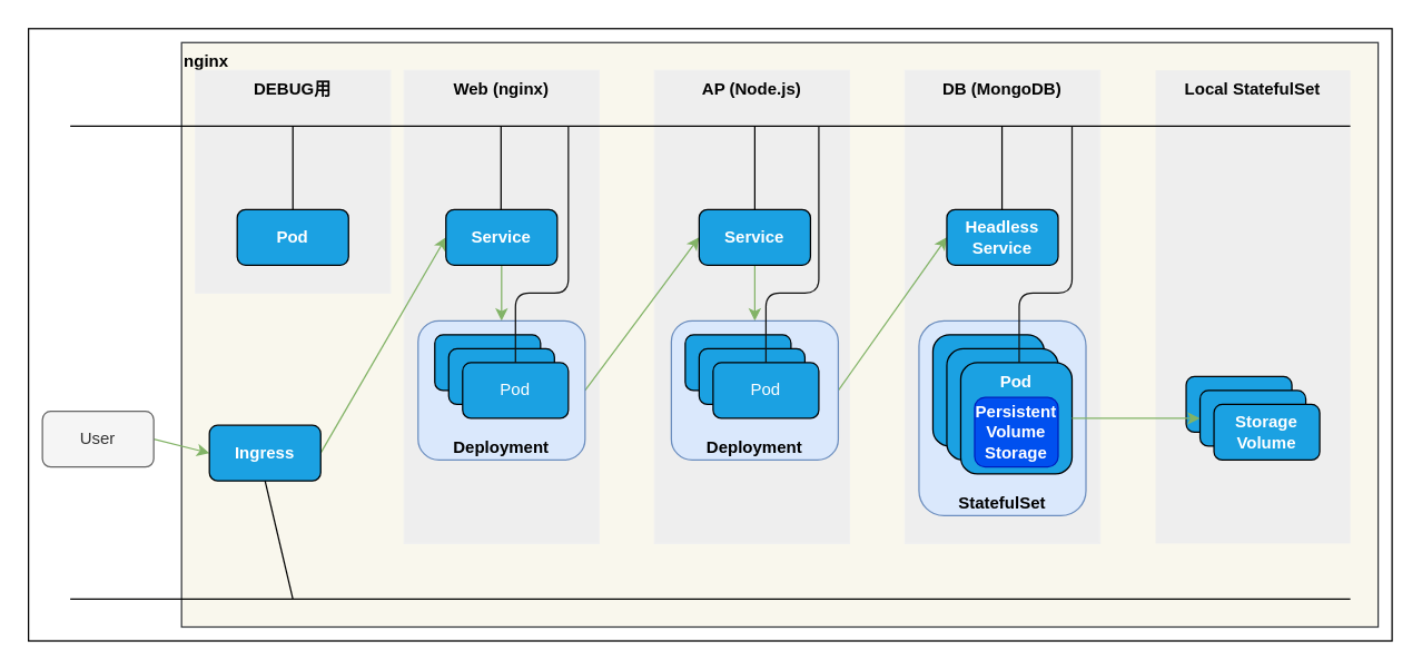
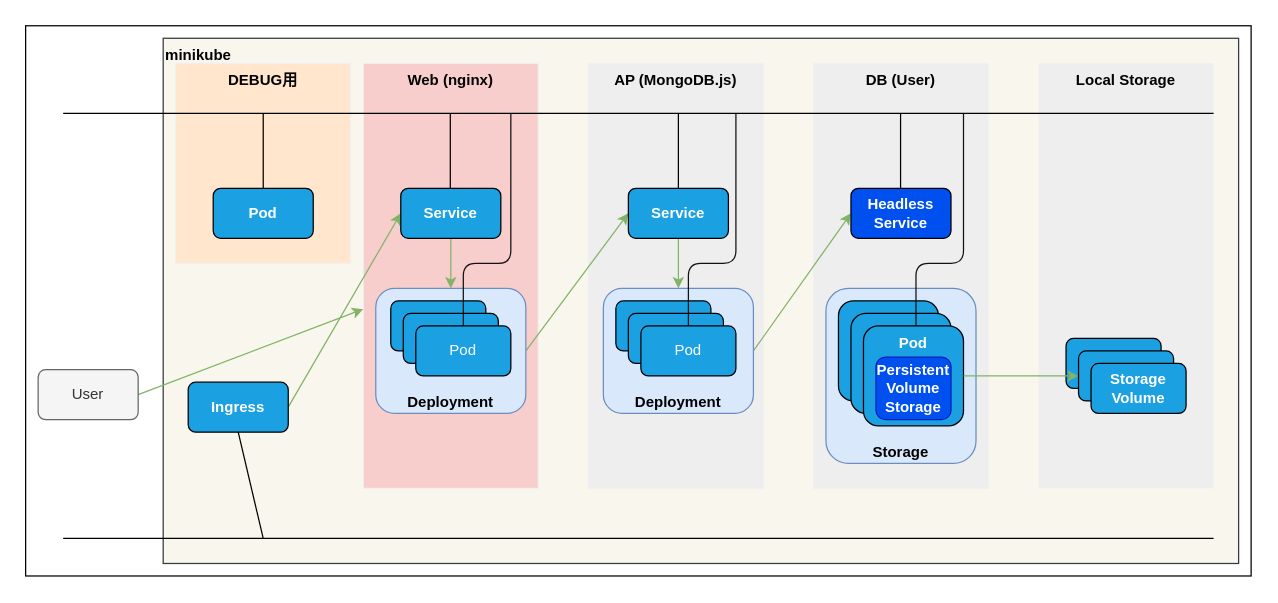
- <mxCell id="3" value="nginx" style="rounded=0;whiteSpace=wrap;html=1;verticalAlign=top;fontStyle=1;fillColor=#f9f7ed;strokeColor=#36393d;fontColor=#000000;align=left;" parent="1" vertex="1"><mxGeometry x="130" y="30" width="860" height="420" as="geometry" /></mxCell>
+ <mxCell id="3" value="minikube" style="rounded=0;whiteSpace=wrap;html=1;verticalAlign=top;fontStyle=1;fillColor=#f9f7ed;strokeColor=#36393d;fontColor=#000000;align=left;" parent="1" vertex="1"><mxGeometry x="130" y="30" width="860" height="420" as="geometry" /></mxCell>
- <mxCell id="7" value="AP (Node.js)" style="rounded=0;whiteSpace=wrap;html=1;verticalAlign=top;fontStyle=1;fillColor=#eeeeee;strokeColor=#F0F0F0;fontColor=#030303;" parent="1" vertex="1"><mxGeometry x="470" y="50" width="140" height="340" as="geometry" /></mxCell>
+ <mxCell id="7" value="AP (MongoDB.js)" style="rounded=0;whiteSpace=wrap;html=1;verticalAlign=top;fontStyle=1;fillColor=#eeeeee;strokeColor=#F0F0F0;fontColor=#030303;" parent="1" vertex="1"><mxGeometry x="470" y="50" width="140" height="340" as="geometry" /></mxCell>
- <mxCell id="6" value="DB (MongoDB)" style="rounded=0;whiteSpace=wrap;html=1;verticalAlign=top;fontStyle=1;fillColor=#eeeeee;strokeColor=#F0F0F0;fontColor=#030303;" parent="1" vertex="1"><mxGeometry x="650" y="50" width="140" height="340" as="geometry" /></mxCell>
+ <mxCell id="6" value="DB (User)" style="rounded=0;whiteSpace=wrap;html=1;verticalAlign=top;fontStyle=1;fillColor=#eeeeee;strokeColor=#F0F0F0;fontColor=#030303;" parent="1" vertex="1"><mxGeometry x="650" y="50" width="140" height="340" as="geometry" /></mxCell>
- <mxCell id="5" value="Local StatefulSet" style="rounded=0;whiteSpace=wrap;html=1;verticalAlign=top;fontStyle=1;fillColor=#eeeeee;strokeColor=none;fontColor=#030303;" parent="1" vertex="1"><mxGeometry x="830" y="50" width="140" height="340" as="geometry" /></mxCell>
+ <mxCell id="5" value="Local Storage" style="rounded=0;whiteSpace=wrap;html=1;verticalAlign=top;fontStyle=1;fillColor=#eeeeee;strokeColor=none;fontColor=#030303;" parent="1" vertex="1"><mxGeometry x="830" y="50" width="140" height="340" as="geometry" /></mxCell>
- <mxCell id="4" value="DEBUG用" style="rounded=0;whiteSpace=wrap;html=1;verticalAlign=top;fontStyle=1;fillColor=#eeeeee;strokeColor=#F0F0F0;fontColor=#030303;" parent="1" vertex="1"><mxGeometry x="140" y="50" width="140" height="160" as="geometry" /></mxCell>
+ <mxCell id="4" value="DEBUG用" style="rounded=0;whiteSpace=wrap;html=1;verticalAlign=top;fontStyle=1;fillColor=#ffe6cc;strokeColor=#F0F0F0;fontColor=#030303;" parent="1" vertex="1"><mxGeometry x="140" y="50" width="140" height="160" as="geometry" /></mxCell>
- <mxCell id="32" value="Headless&lt;br&gt;Service" style="rounded=1;whiteSpace=wrap;html=1;fillColor=#1ba1e2;fontColor=#ffffff;strokeColor=#000000;fontStyle=1" parent="1" vertex="1"><mxGeometry x="680" y="150" width="80" height="40" as="geometry" /></mxCell>
+ <mxCell id="32" value="Headless&lt;br&gt;Service" style="rounded=1;whiteSpace=wrap;html=1;fillColor=#0050ef;fontColor=#ffffff;strokeColor=#000000;fontStyle=1;" parent="1" vertex="1"><mxGeometry x="680" y="150" width="80" height="40" as="geometry" /></mxCell>
- <mxCell id="8" value="Web (nginx)" style="rounded=0;whiteSpace=wrap;html=1;verticalAlign=top;fontStyle=1;fillColor=#eeeeee;strokeColor=#F0F0F0;fontColor=#030303;" parent="1" vertex="1"><mxGeometry x="290" y="50" width="140" height="340" as="geometry" /></mxCell>
+ <mxCell id="8" value="Web (nginx)" style="rounded=0;whiteSpace=wrap;html=1;verticalAlign=top;fontStyle=1;fillColor=#f8cecc;strokeColor=#F0F0F0;fontColor=#030303;" parent="1" vertex="1"><mxGeometry x="290" y="50" width="140" height="340" as="geometry" /></mxCell>
- <mxCell id="9" style="edgeStyle=none;html=1;exitX=1;exitY=0.5;exitDx=0;exitDy=0;entryX=0;entryY=0.5;entryDx=0;entryDy=0;fillColor=#d5e8d4;strokeColor=#82b366;" parent="1" source="10" target="12" edge="1"><mxGeometry relative="1" as="geometry" /></mxCell>
+ <mxCell id="9" style="edgeStyle=none;html=1;exitX=1;exitY=0.5;exitDx=0;exitDy=0;fillColor=#d5e8d4;strokeColor=#82b366;" parent="1" source="10" target="8" edge="1"><mxGeometry relative="1" as="geometry" /></mxCell>
- <mxCell id="22" value="StatefulSet" style="rounded=1;whiteSpace=wrap;html=1;verticalAlign=bottom;fillColor=#dae8fc;strokeColor=#6c8ebf;fontColor=#000000;fontStyle=1" parent="1" vertex="1"><mxGeometry x="660" y="230" width="120" height="140" as="geometry" /></mxCell>
+ <mxCell id="22" value="Storage" style="rounded=1;whiteSpace=wrap;html=1;verticalAlign=bottom;fillColor=#dae8fc;strokeColor=#6c8ebf;fontColor=#000000;fontStyle=1" parent="1" vertex="1"><mxGeometry x="660" y="230" width="120" height="140" as="geometry" /></mxCell>
